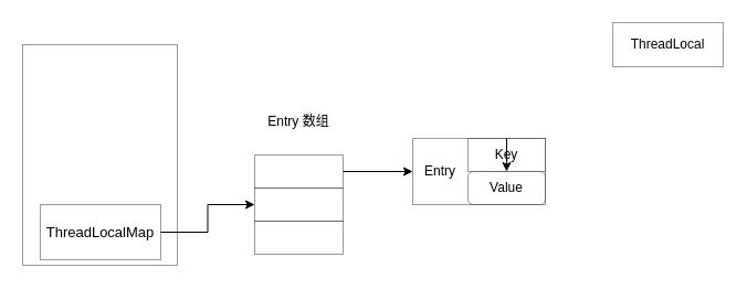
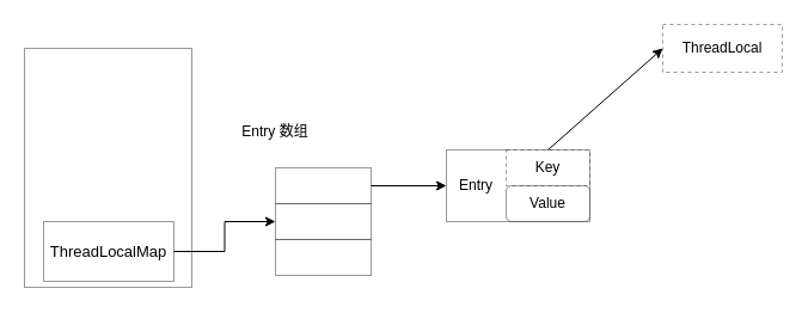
- <mxCell id="2" value="ThreadLocal" style="rounded=0;whiteSpace=wrap;html=1;labelBackgroundColor=none;opacity=40;" vertex="1" parent="1"><mxGeometry x="554" y="20" width="100" height="40" as="geometry" /></mxCell>
+ <mxCell id="2" value="ThreadLocal" style="rounded=0;whiteSpace=wrap;html=1;labelBackgroundColor=none;opacity=40;dashed=1;" vertex="1" parent="1"><mxGeometry x="554" y="20" width="100" height="40" as="geometry" /></mxCell>
- <mxCell id="18" value="Entry 数组" style="text;html=1;strokeColor=none;fillColor=none;align=center;verticalAlign=middle;whiteSpace=wrap;rounded=0;labelBackgroundColor=none;opacity=40;" vertex="1" parent="1"><mxGeometry x="240" y="100" width="60" height="20" as="geometry" /></mxCell>
+ <mxCell id="18" value="Entry 数组" style="text;html=1;strokeColor=none;fillColor=none;align=center;verticalAlign=middle;whiteSpace=wrap;rounded=0;labelBackgroundColor=none;opacity=40;" vertex="1" parent="1"><mxGeometry x="200" y="100" width="60" height="20" as="geometry" /></mxCell>
- <mxCell id="11" value="" style="endArrow=classic;html=1;exitX=0.5;exitY=0;exitDx=0;exitDy=0;" edge="1" parent="1" source="5" target="6"><mxGeometry width="50" height="50" relative="1" as="geometry"><mxPoint x="414" y="70" as="sourcePoint" /><mxPoint x="464" y="20" as="targetPoint" /></mxGeometry></mxCell>
+ <mxCell id="11" value="" style="endArrow=classic;html=1;exitX=0.5;exitY=0;exitDx=0;exitDy=0;entryX=0;entryY=0.5;entryDx=0;entryDy=0;" edge="1" parent="1" source="5" target="2"><mxGeometry width="50" height="50" relative="1" as="geometry"><mxPoint x="414" y="70" as="sourcePoint" /><mxPoint x="464" y="20" as="targetPoint" /></mxGeometry></mxCell>
- <mxCell id="5" value="Key" style="rounded=0;whiteSpace=wrap;html=1;labelBackgroundColor=none;opacity=40;" vertex="1" parent="3"><mxGeometry x="51" y="1" width="70" height="30" as="geometry" /></mxCell>
+ <mxCell id="5" value="Key" style="rounded=0;whiteSpace=wrap;html=1;labelBackgroundColor=none;opacity=40;dashed=1;" vertex="1" parent="3"><mxGeometry x="51" y="1" width="70" height="30" as="geometry" /></mxCell>
